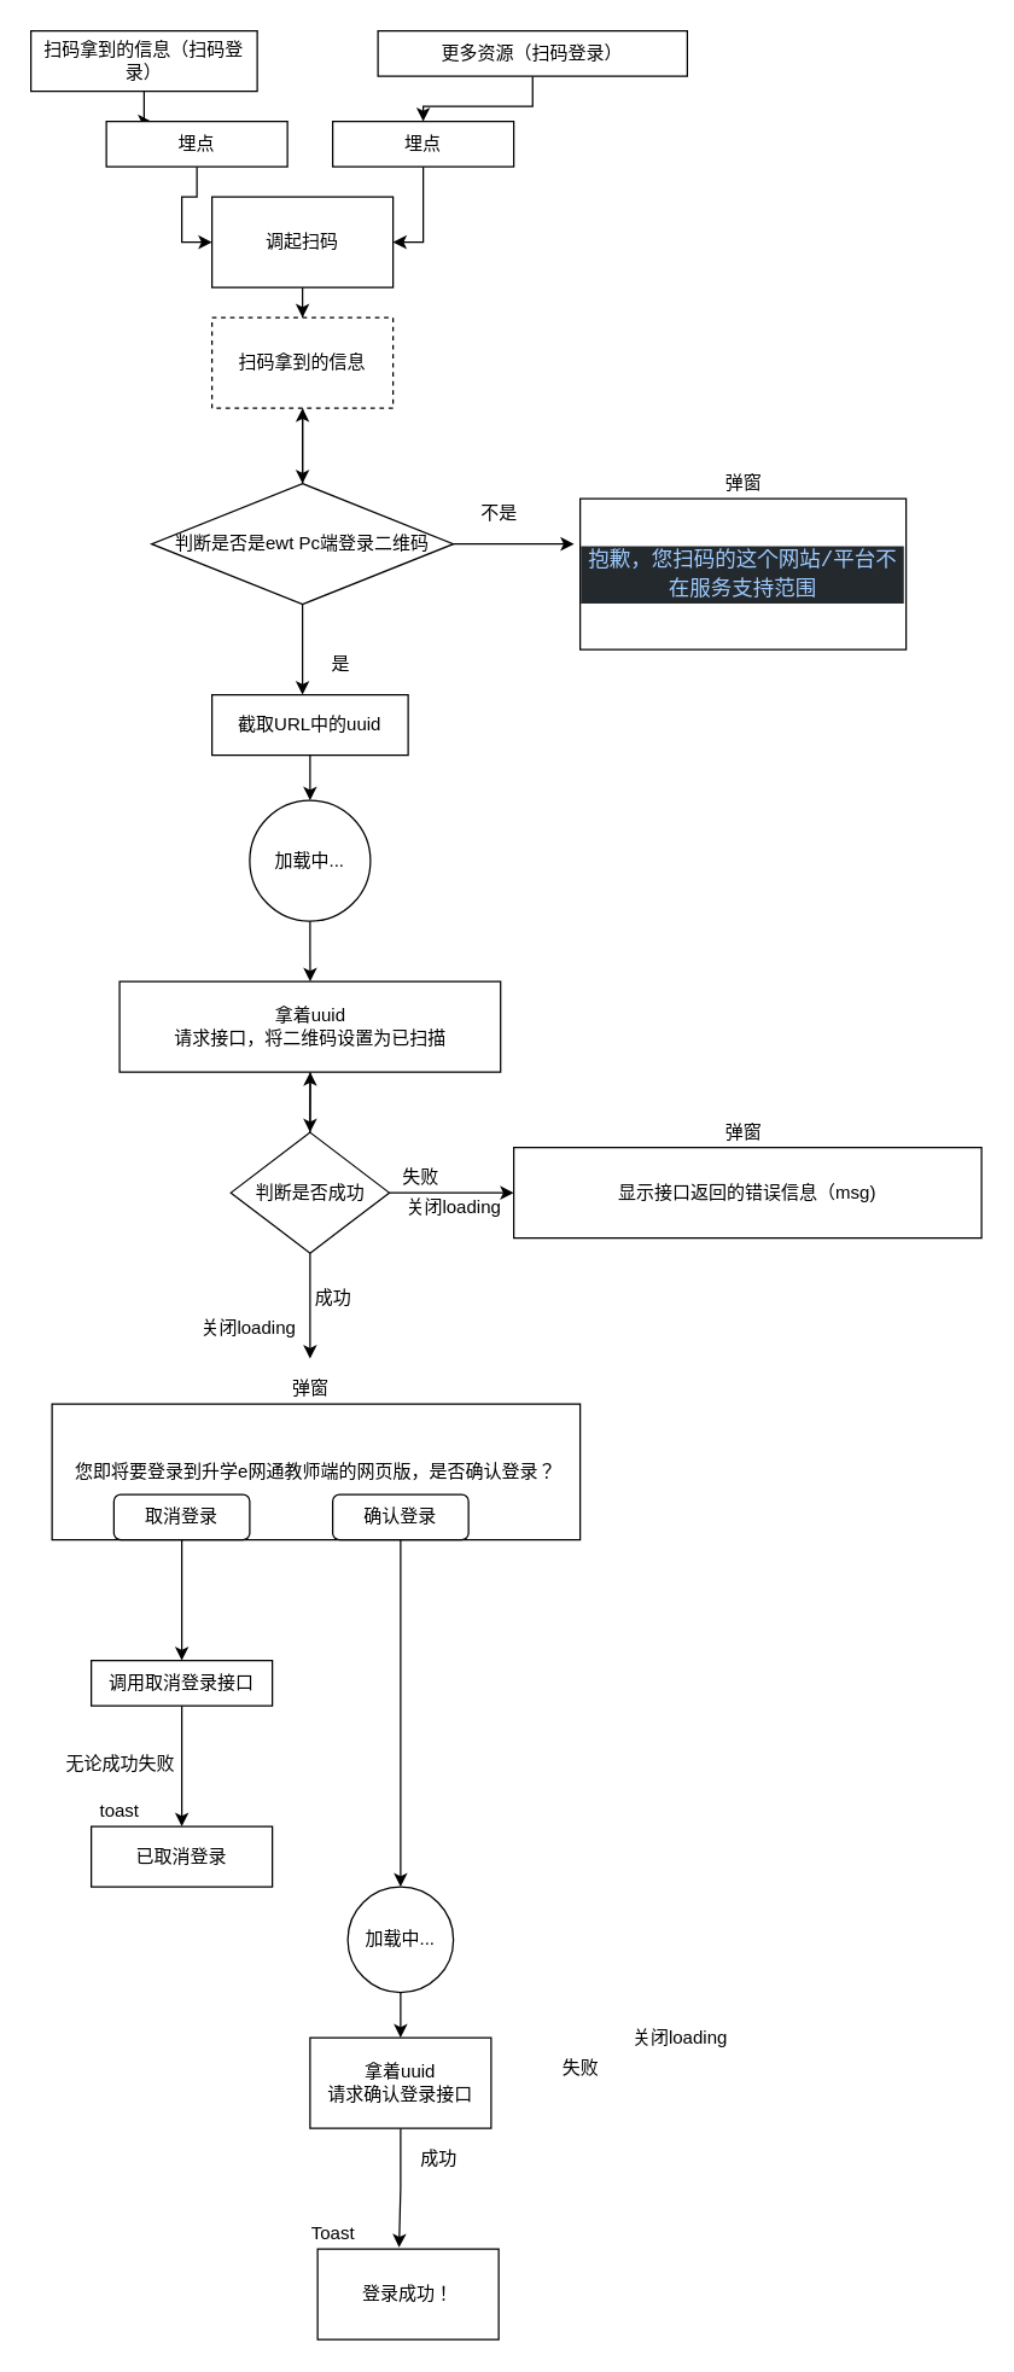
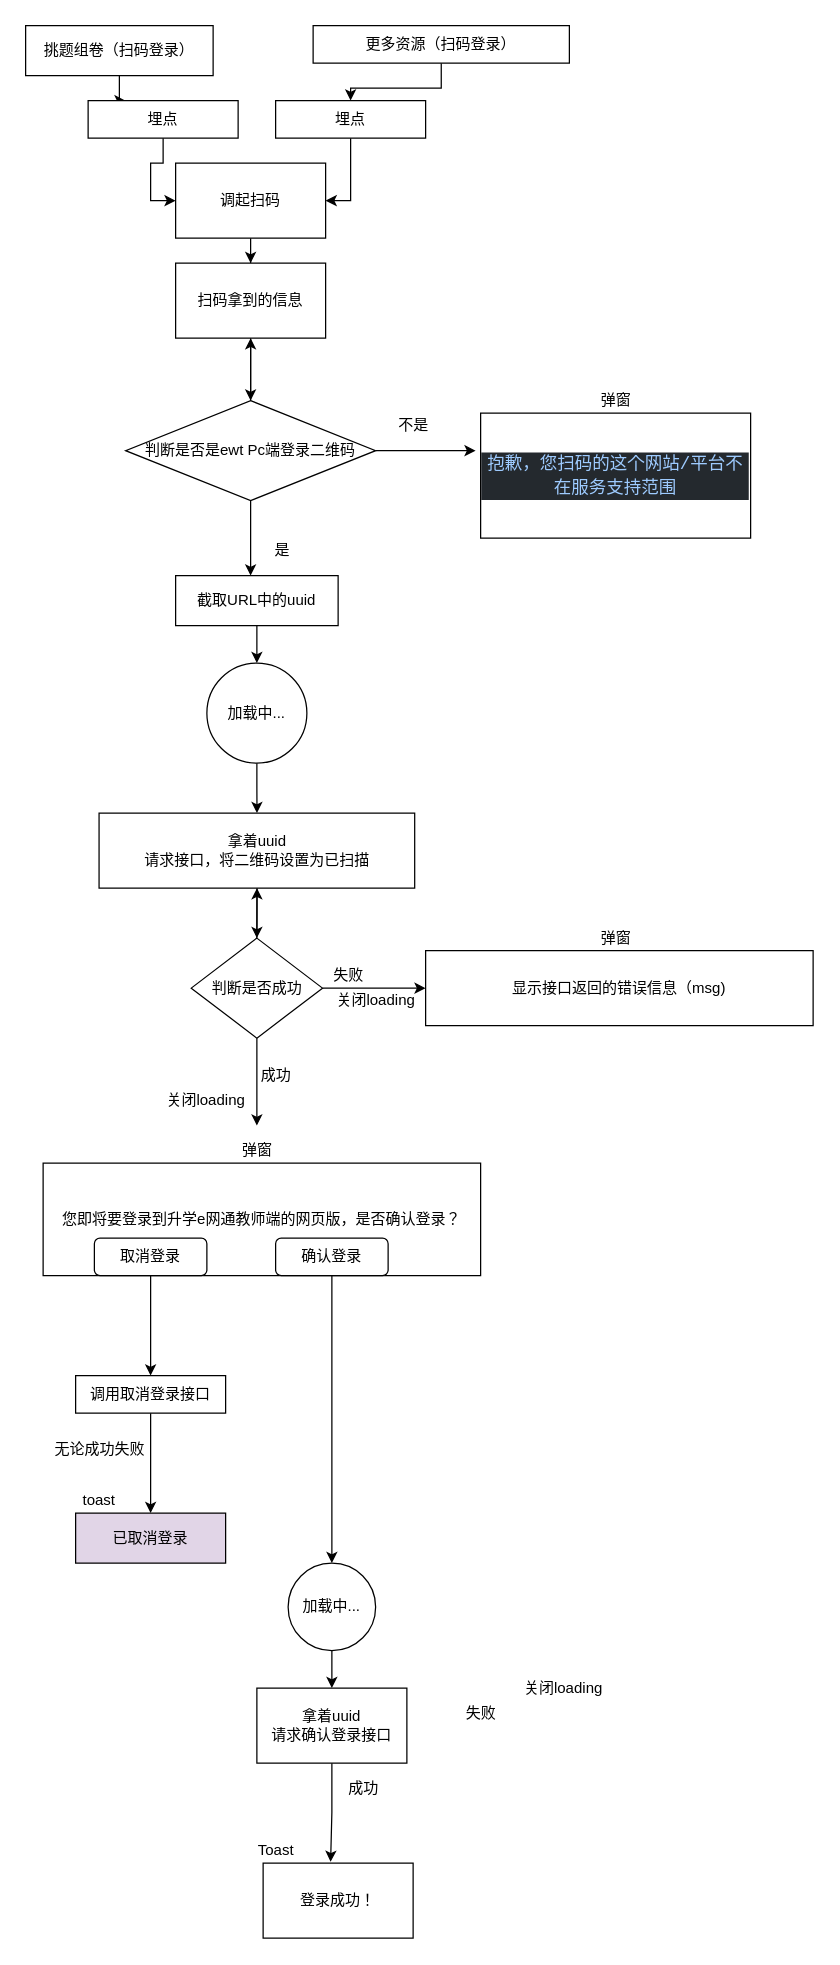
- <mxCell id="3" value="扫码拿到的信息（扫码登录）" style="rounded=0;whiteSpace=wrap;html=1;" vertex="1" parent="1"><mxGeometry x="20" y="20" width="150" height="40" as="geometry" /></mxCell>
+ <mxCell id="3" value="挑题组卷（扫码登录）" style="rounded=0;whiteSpace=wrap;html=1;" vertex="1" parent="1"><mxGeometry x="20" y="20" width="150" height="40" as="geometry" /></mxCell>
- <mxCell id="13" value="扫码拿到的信息" style="rounded=0;whiteSpace=wrap;html=1;dashed=1;" vertex="1" parent="1"><mxGeometry x="140" y="210" width="120" height="60" as="geometry" /></mxCell>
+ <mxCell id="13" value="扫码拿到的信息" style="rounded=0;whiteSpace=wrap;html=1;" vertex="1" parent="1"><mxGeometry x="140" y="210" width="120" height="60" as="geometry" /></mxCell>
- <mxCell id="44" value="无论成功失败" style="text;html=1;align=center;verticalAlign=middle;resizable=0;points=[];autosize=1;strokeColor=none;fillColor=none;" vertex="1" parent="1"><mxGeometry x="34" y="1159" width="90" height="20" as="geometry" /></mxCell>
+ <mxCell id="44" value="无论成功失败" style="text;html=1;align=center;verticalAlign=middle;resizable=0;points=[];autosize=1;strokeColor=none;fillColor=none;" vertex="1" parent="1"><mxGeometry x="34" y="1149" width="90" height="20" as="geometry" /></mxCell>
- <mxCell id="45" value="已取消登录" style="rounded=0;whiteSpace=wrap;html=1;" vertex="1" parent="1"><mxGeometry x="60" y="1210" width="120" height="40" as="geometry" /></mxCell>
+ <mxCell id="45" value="已取消登录" style="rounded=0;whiteSpace=wrap;html=1;fillColor=#e1d5e7;" vertex="1" parent="1"><mxGeometry x="60" y="1210" width="120" height="40" as="geometry" /></mxCell>
